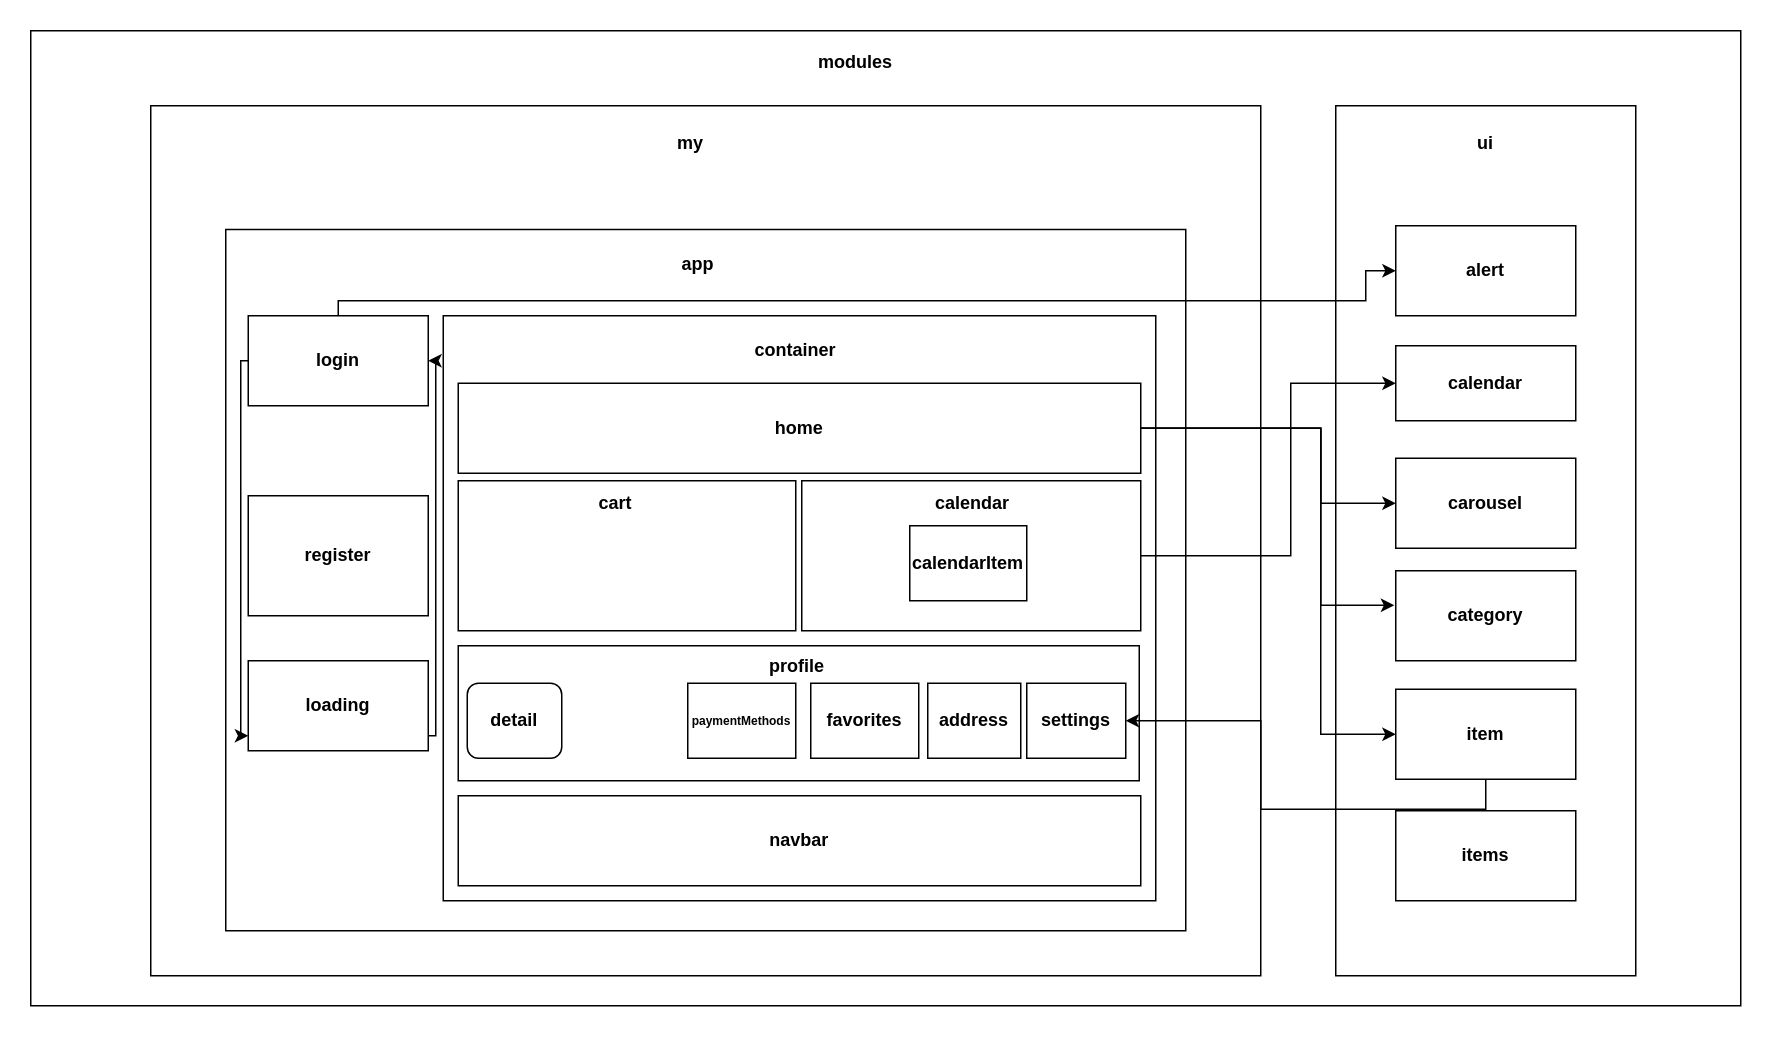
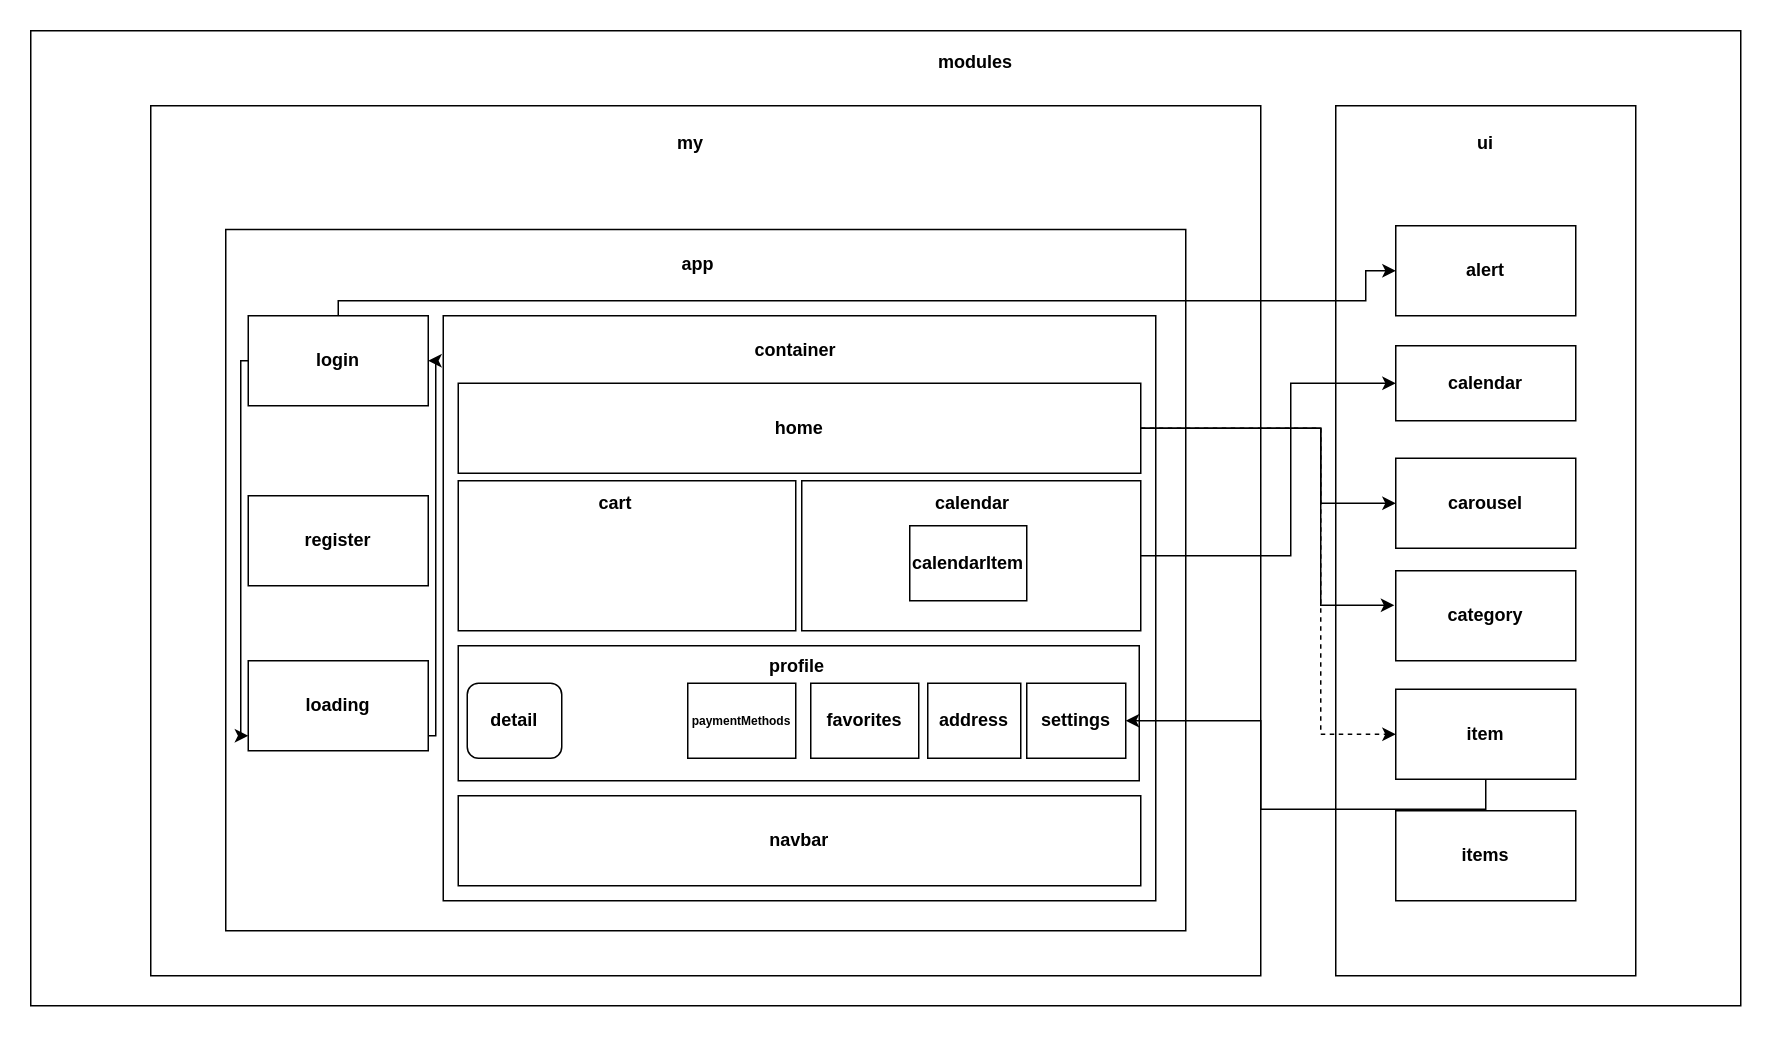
- <mxCell id="42" value="modules" style="text;html=1;strokeColor=none;fillColor=none;align=center;verticalAlign=middle;whiteSpace=wrap;rounded=0;fontStyle=1" vertex="1" parent="1"><mxGeometry x="540" y="26" width="60" height="30" as="geometry" /></mxCell>
+ <mxCell id="42" value="modules" style="text;html=1;strokeColor=none;fillColor=none;align=center;verticalAlign=middle;whiteSpace=wrap;rounded=0;fontStyle=1" vertex="1" parent="1"><mxGeometry x="620" y="26" width="60" height="30" as="geometry" /></mxCell>
- <mxCell id="18" value="register" style="rounded=0;whiteSpace=wrap;html=1;fontStyle=1" parent="1" vertex="1"><mxGeometry x="165" y="330" width="120" height="80" as="geometry" /></mxCell>
+ <mxCell id="18" value="register" style="rounded=0;whiteSpace=wrap;html=1;fontStyle=1" parent="1" vertex="1"><mxGeometry x="165" y="330" width="120" height="60" as="geometry" /></mxCell>
- <mxCell id="9" style="edgeStyle=orthogonalEdgeStyle;rounded=0;orthogonalLoop=1;jettySize=auto;html=1;entryX=0;entryY=0.5;entryDx=0;entryDy=0;fontSize=8;" edge="1" parent="1" source="10" target="24"><mxGeometry relative="1" as="geometry"><Array as="points"><mxPoint x="880" y="285" /><mxPoint x="880" y="489" /></Array></mxGeometry></mxCell>
+ <mxCell id="9" style="edgeStyle=orthogonalEdgeStyle;rounded=0;orthogonalLoop=1;jettySize=auto;html=1;entryX=0;entryY=0.5;entryDx=0;entryDy=0;fontSize=8;dashed=1;" edge="1" parent="1" source="10" target="24"><mxGeometry relative="1" as="geometry"><Array as="points"><mxPoint x="880" y="285" /><mxPoint x="880" y="489" /></Array></mxGeometry></mxCell>
